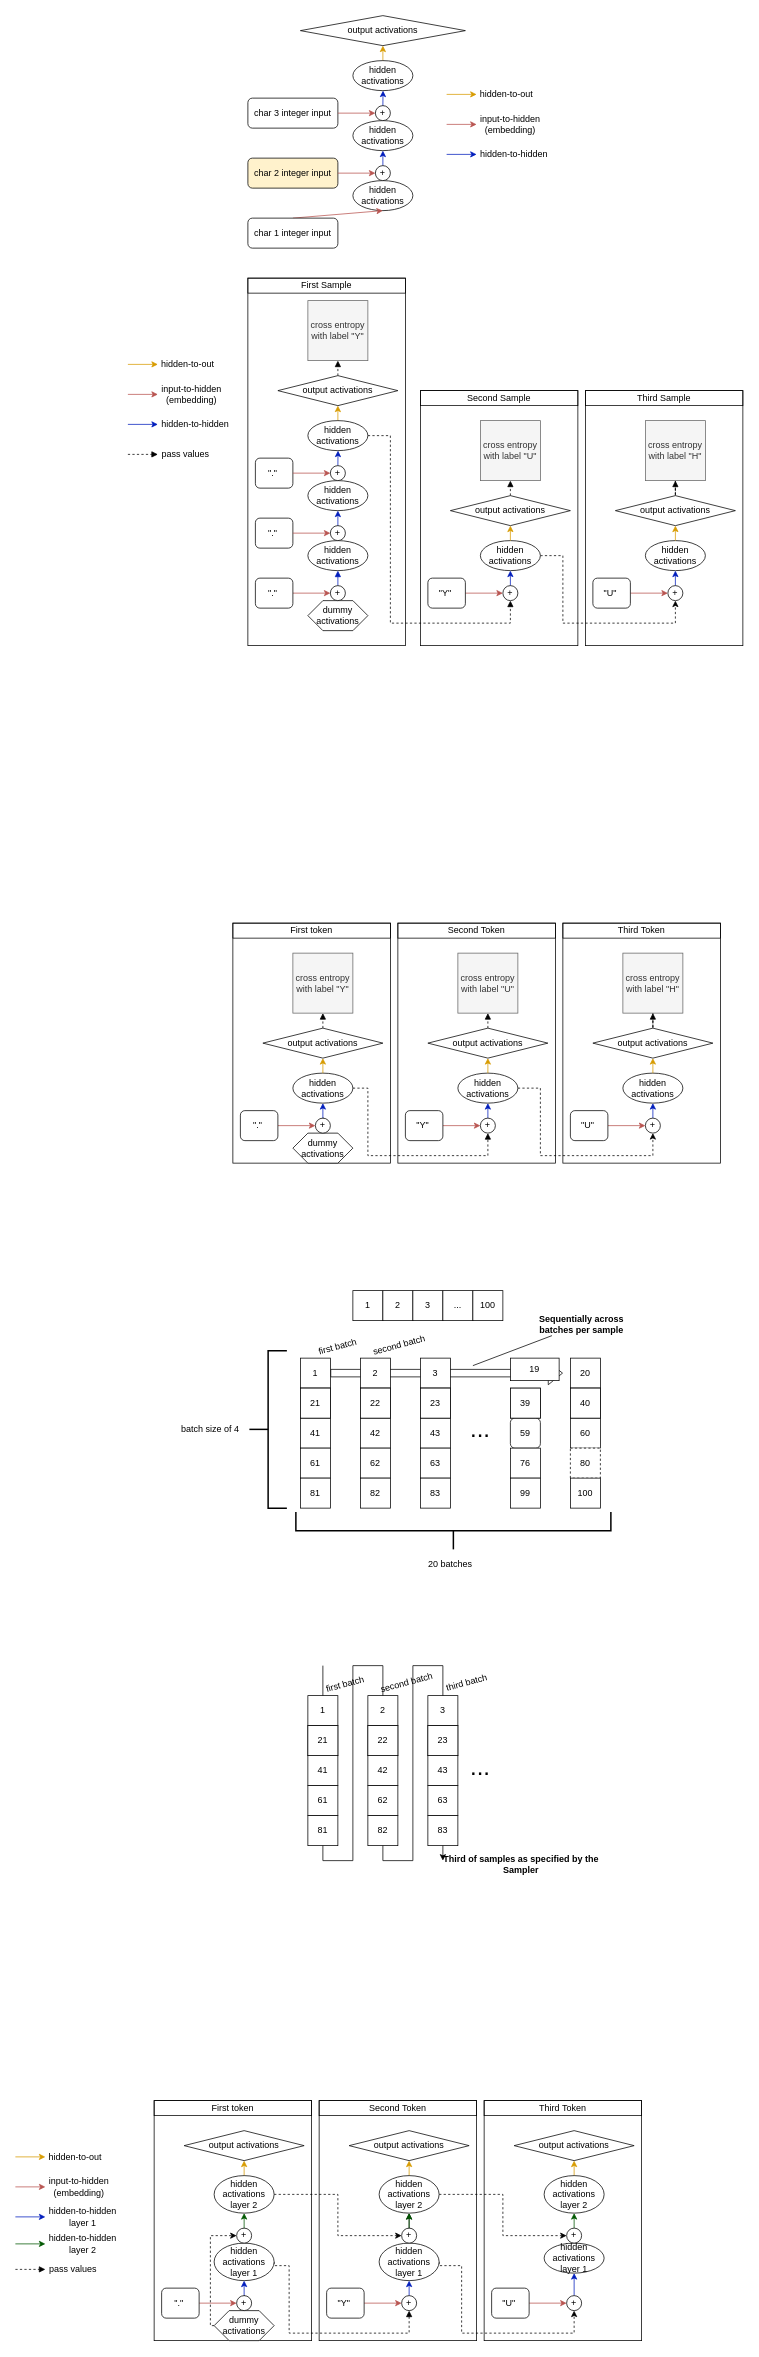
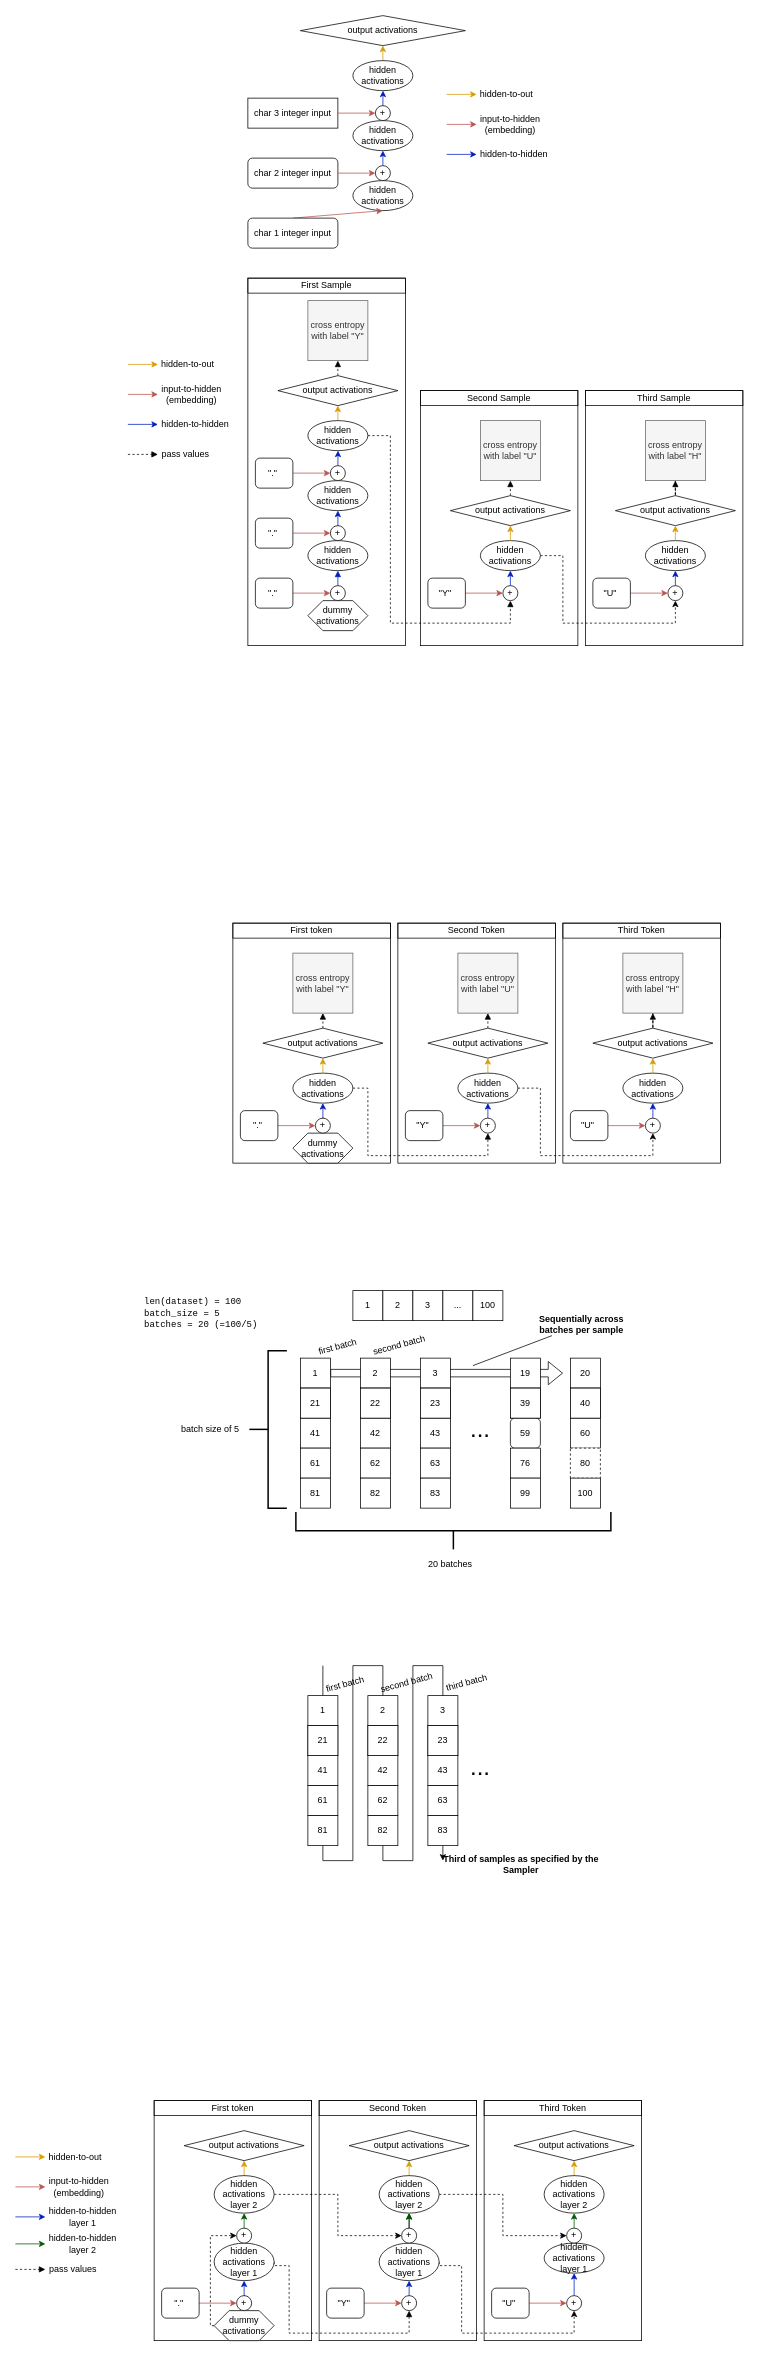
- <mxCell id="15" value="char 3 integer input" style="rounded=1;whiteSpace=wrap;html=1;" parent="1" vertex="1"><mxGeometry x="330" y="130" width="120" height="40" as="geometry" /></mxCell>
+ <mxCell id="15" value="char 3 integer input" style="whiteSpace=wrap;html=1;rounded=0;" parent="1" vertex="1"><mxGeometry x="330" y="130" width="120" height="40" as="geometry" /></mxCell>
- <mxCell id="14" value="char 2 integer input" style="rounded=1;whiteSpace=wrap;html=1;fillColor=#fff2cc;" parent="1" vertex="1"><mxGeometry x="330" y="210" width="120" height="40" as="geometry" /></mxCell>
+ <mxCell id="14" value="char 2 integer input" style="rounded=1;whiteSpace=wrap;html=1;" parent="1" vertex="1"><mxGeometry x="330" y="210" width="120" height="40" as="geometry" /></mxCell>
+ <mxCell id="129" value="&lt;font face=&quot;Courier New&quot;&gt;len(dataset) = 100&lt;br&gt;batch_size = 5&lt;br&gt;batches = 20 (=100/5)&lt;br&gt;&lt;/font&gt;" style="text;html=1;strokeColor=none;fillColor=none;align=left;verticalAlign=middle;whiteSpace=wrap;rounded=0;" parent="1" vertex="1"><mxGeometry x="190" y="1720" width="180" height="60" as="geometry" /></mxCell>
- <mxCell id="117" value="19" style="rounded=0;whiteSpace=wrap;html=1;" parent="1" vertex="1"><mxGeometry x="680" y="1810" width="65" height="30" as="geometry" /></mxCell>
+ <mxCell id="117" value="19" style="rounded=0;whiteSpace=wrap;html=1;" parent="1" vertex="1"><mxGeometry x="680" y="1810" width="40" height="40" as="geometry" /></mxCell>
- <mxCell id="133" value="batch size of 4" style="text;html=1;strokeColor=none;fillColor=none;align=center;verticalAlign=middle;whiteSpace=wrap;rounded=0;" parent="1" vertex="1"><mxGeometry x="230" y="1890" width="100" height="30" as="geometry" /></mxCell>
+ <mxCell id="133" value="batch size of 5" style="text;html=1;strokeColor=none;fillColor=none;align=center;verticalAlign=middle;whiteSpace=wrap;rounded=0;" parent="1" vertex="1"><mxGeometry x="230" y="1890" width="100" height="30" as="geometry" /></mxCell>
